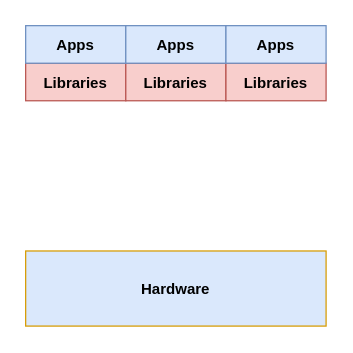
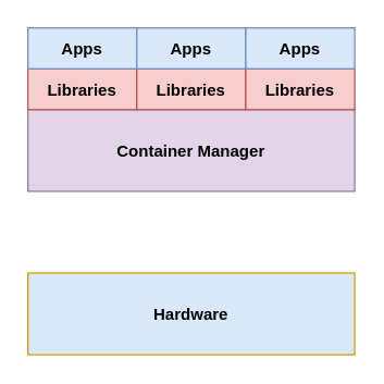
+ <mxCell id="3" value="Container Manager" style="rounded=0;fillColor=#e1d5e7;strokeColor=#9673a6;fontStyle=1;" parent="1" vertex="1"><mxGeometry x="20" y="80" width="240" height="60" as="geometry" /></mxCell>
